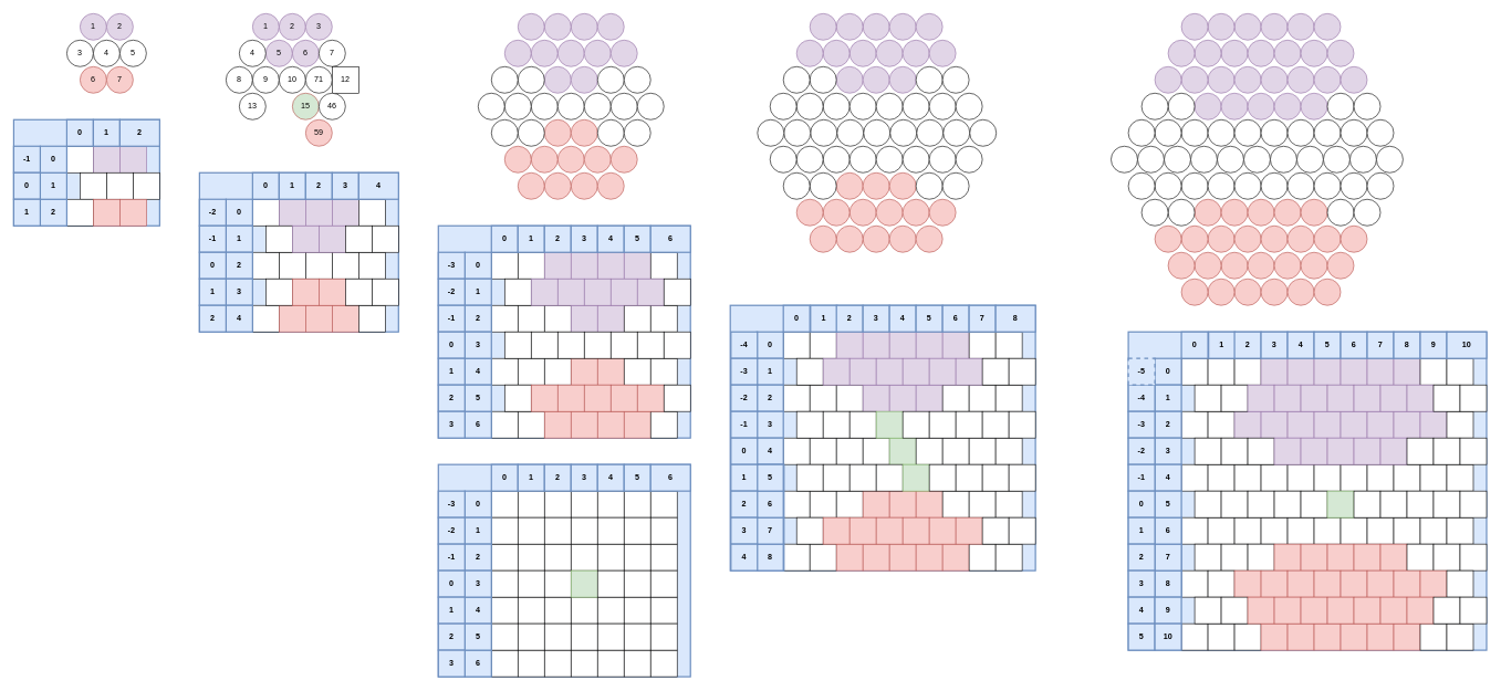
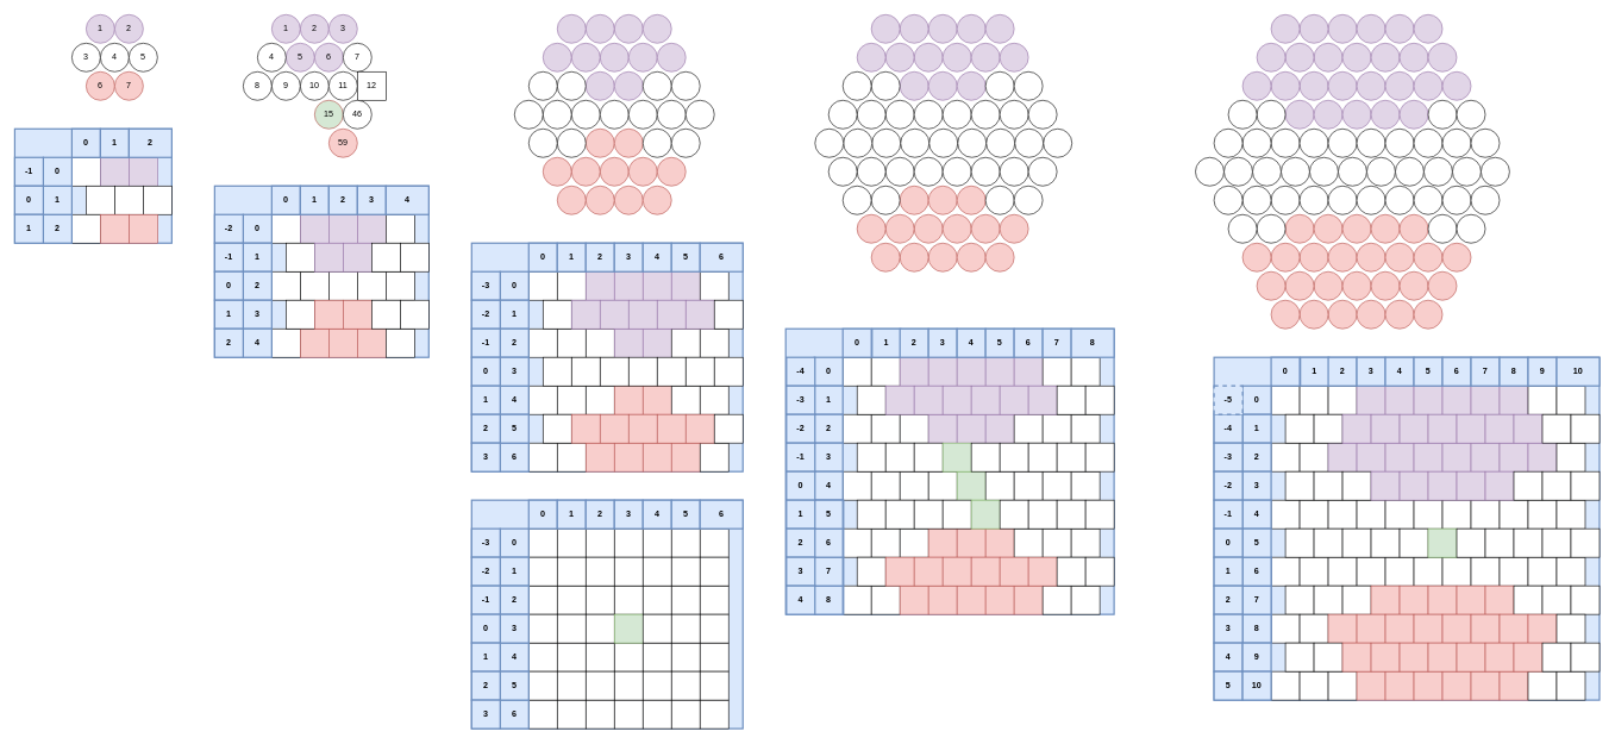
- <mxCell id="32" value="71" style="ellipse;whiteSpace=wrap;html=1;aspect=fixed;" vertex="1" parent="1"><mxGeometry x="460" y="100" width="40" height="40" as="geometry" /></mxCell>
+ <mxCell id="32" value="11" style="ellipse;whiteSpace=wrap;html=1;aspect=fixed;" vertex="1" parent="1"><mxGeometry x="460" y="100" width="40" height="40" as="geometry" /></mxCell>
- <mxCell id="37" value="13" style="ellipse;whiteSpace=wrap;html=1;aspect=fixed;fillColor=default;strokeColor=default;align=center;verticalAlign=middle;fontFamily=Helvetica;fontSize=12;fontColor=default;" vertex="1" parent="1"><mxGeometry x="360" y="140" width="40" height="40" as="geometry" /></mxCell>
